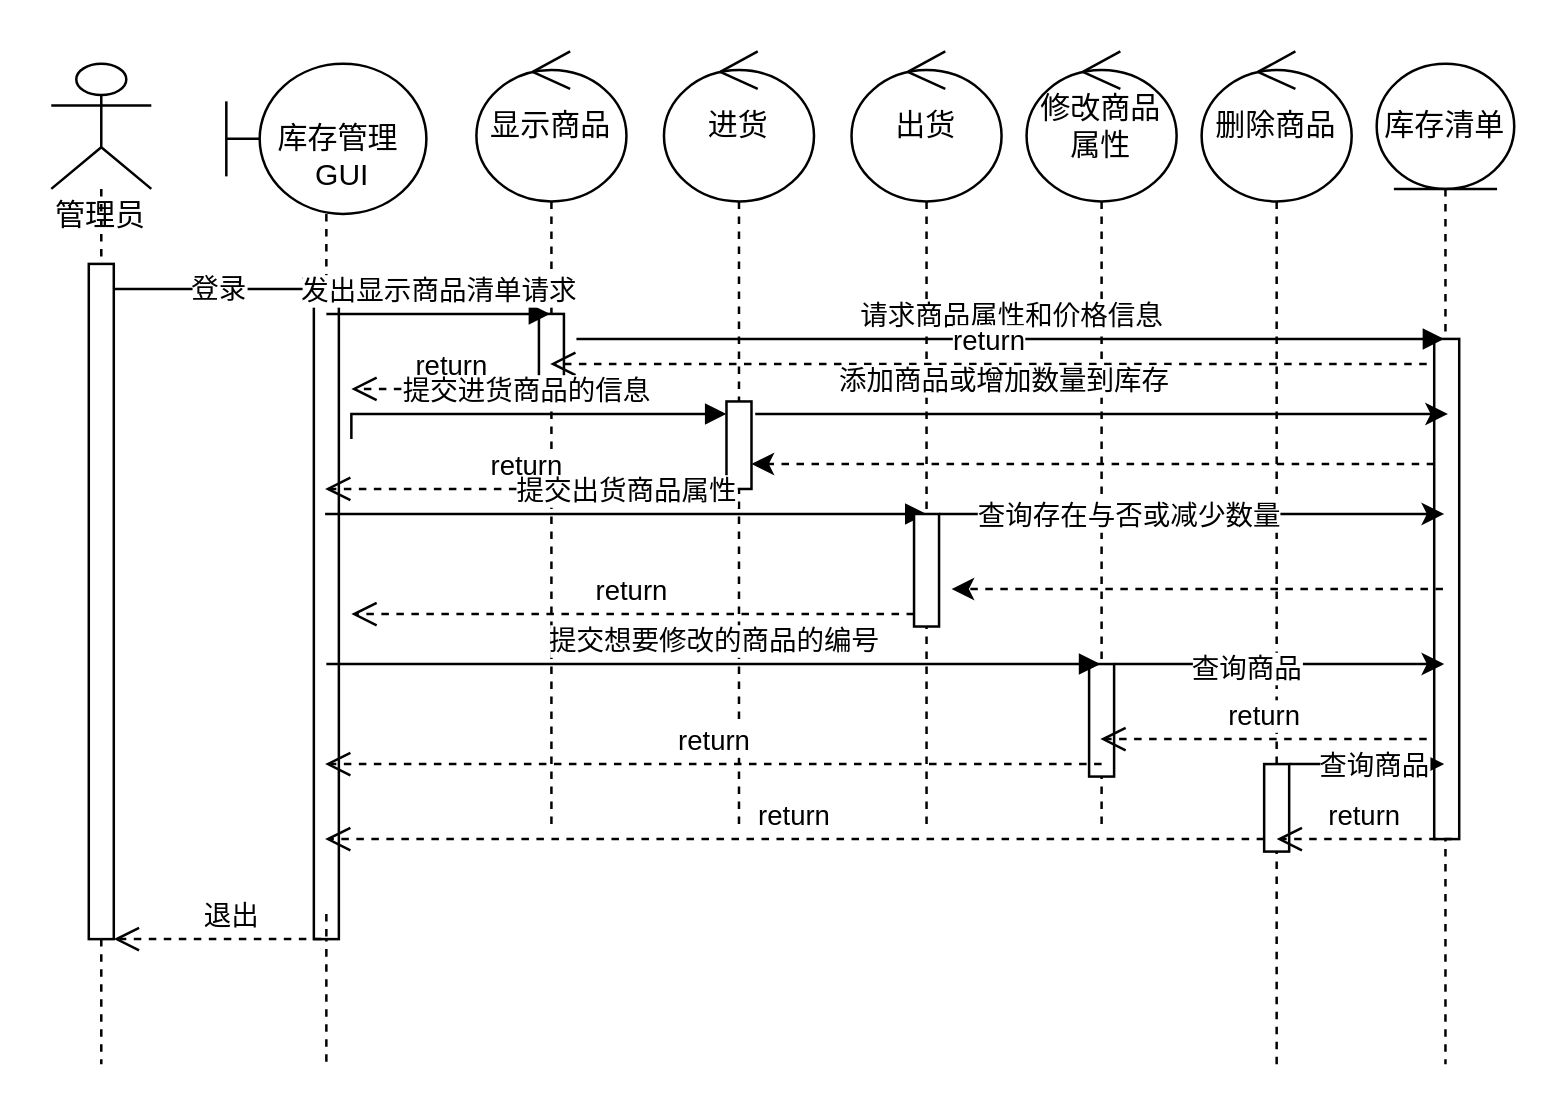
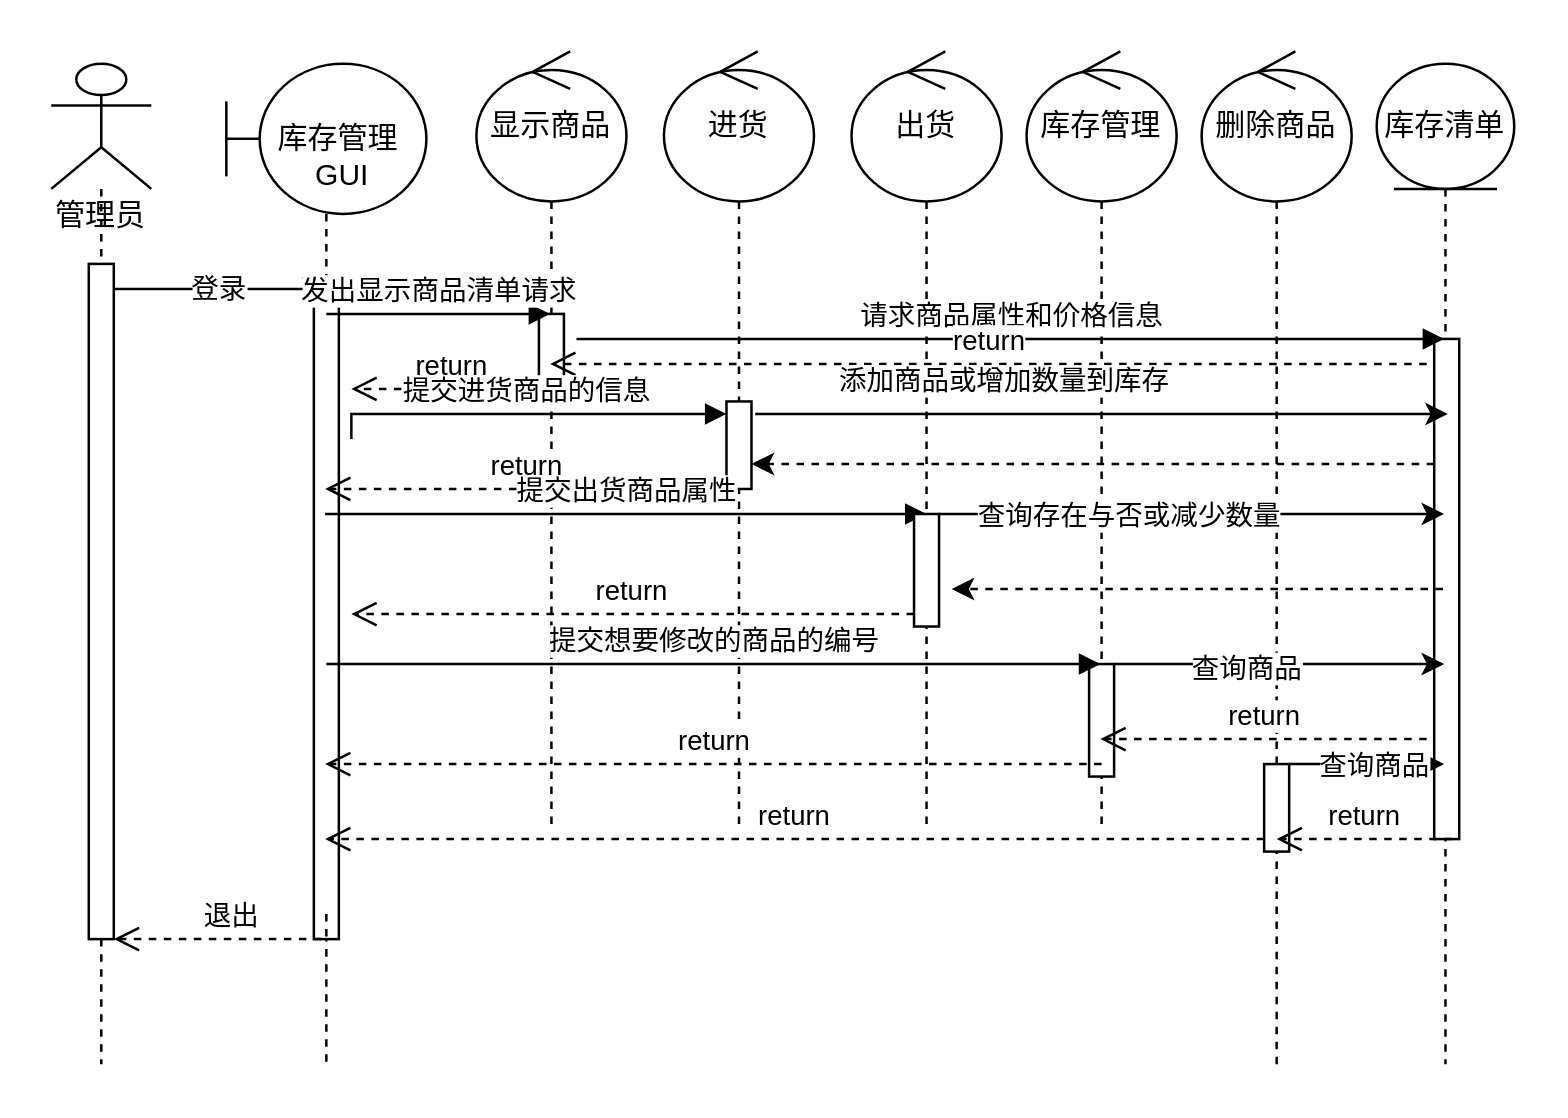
- <mxCell id="13" value="修改商品属性" style="shape=umlLifeline;perimeter=lifelinePerimeter;whiteSpace=wrap;html=1;container=1;dropTarget=0;collapsible=0;recursiveResize=0;outlineConnect=0;portConstraint=eastwest;newEdgeStyle={&quot;edgeStyle&quot;:&quot;elbowEdgeStyle&quot;,&quot;elbow&quot;:&quot;vertical&quot;,&quot;curved&quot;:0,&quot;rounded&quot;:0};participant=umlControl;size=60;" vertex="1" parent="1"><mxGeometry x="410" y="20" width="60" height="310" as="geometry" /></mxCell>
+ <mxCell id="13" value="库存管理" style="shape=umlLifeline;perimeter=lifelinePerimeter;whiteSpace=wrap;html=1;container=1;dropTarget=0;collapsible=0;recursiveResize=0;outlineConnect=0;portConstraint=eastwest;newEdgeStyle={&quot;edgeStyle&quot;:&quot;elbowEdgeStyle&quot;,&quot;elbow&quot;:&quot;vertical&quot;,&quot;curved&quot;:0,&quot;rounded&quot;:0};participant=umlControl;size=60;" vertex="1" parent="1"><mxGeometry x="410" y="20" width="60" height="310" as="geometry" /></mxCell>
